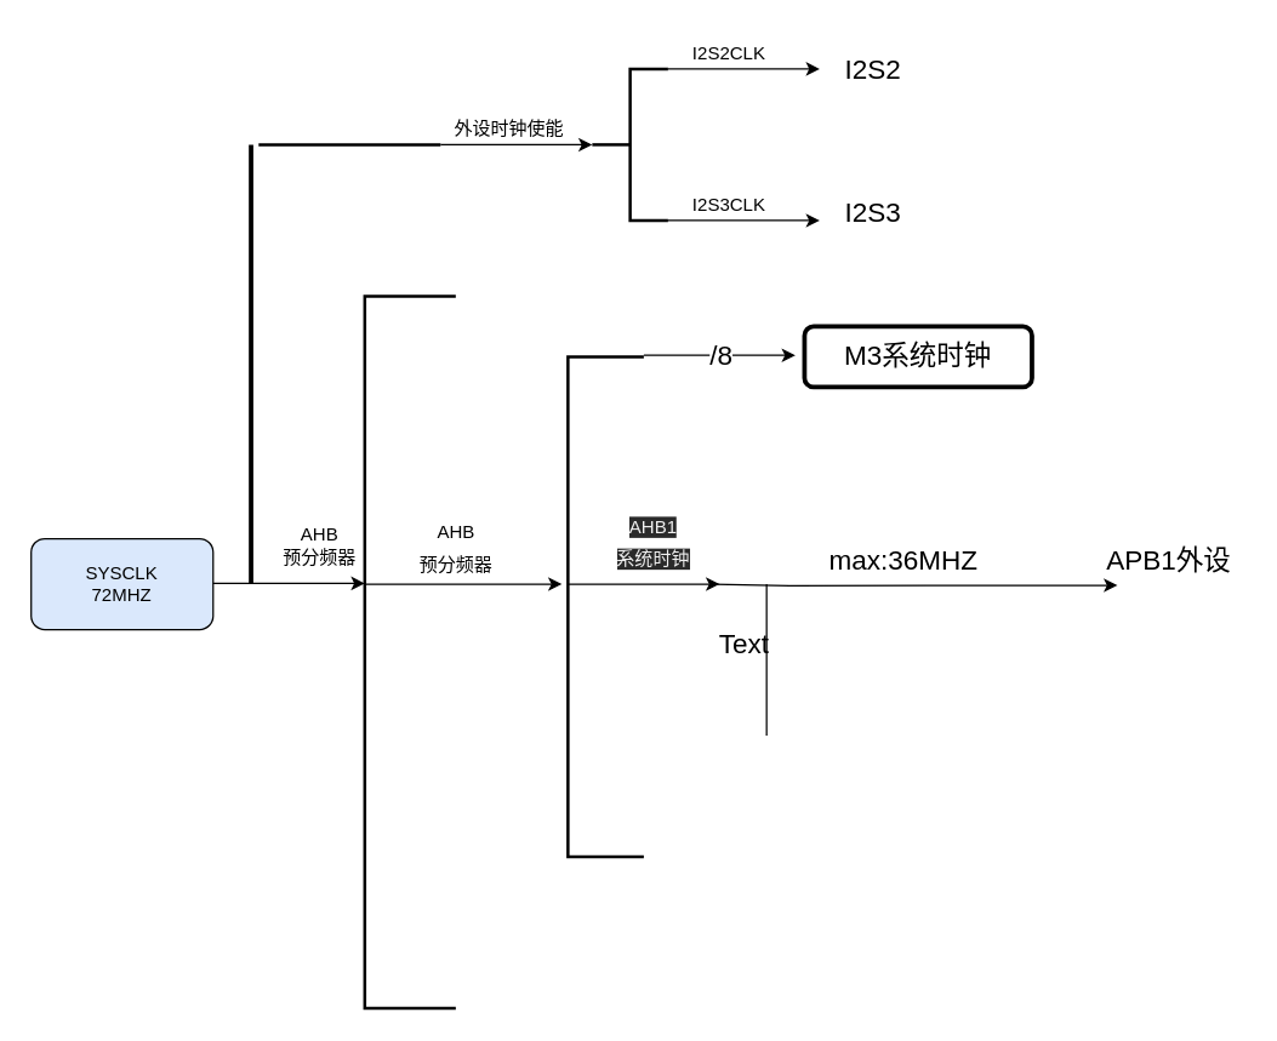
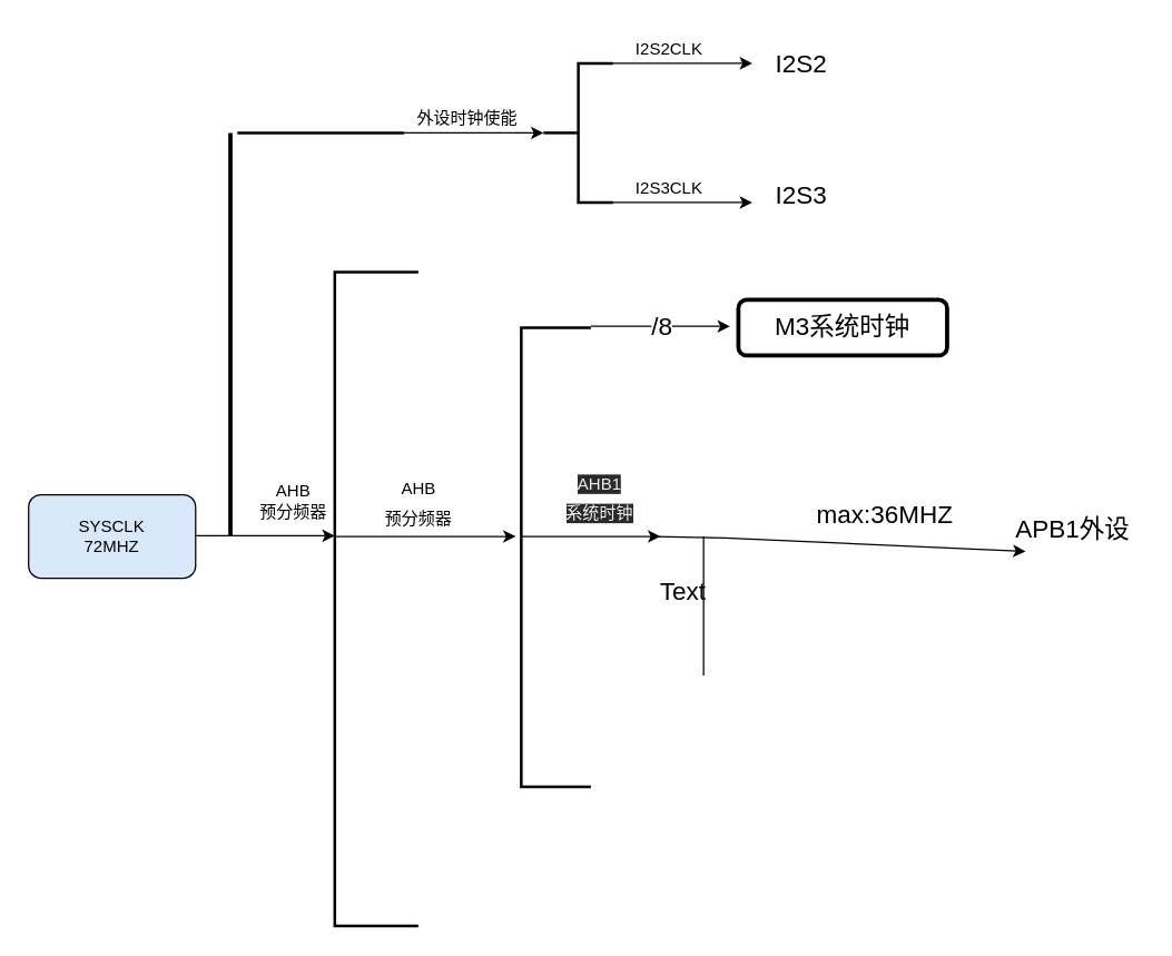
- <mxCell id="27" value="max:36MHZ" style="text;html=1;align=center;verticalAlign=middle;resizable=0;points=[];autosize=1;strokeColor=none;fillColor=none;fontSize=18;" vertex="1" parent="1"><mxGeometry x="540" y="355" width="110" height="30" as="geometry" /></mxCell>
+ <mxCell id="27" value="max:36MHZ" style="text;html=1;align=center;verticalAlign=middle;resizable=0;points=[];autosize=1;strokeColor=none;fillColor=none;fontSize=18;" vertex="1" parent="1"><mxGeometry x="580" y="355" width="110" height="30" as="geometry" /></mxCell>
- <mxCell id="26" value="APB1外设" style="text;html=1;align=center;verticalAlign=middle;resizable=0;points=[];autosize=1;strokeColor=none;fillColor=none;fontSize=18;" vertex="1" parent="1"><mxGeometry x="720" y="355" width="100" height="30" as="geometry" /></mxCell>
+ <mxCell id="26" value="APB1外设" style="text;html=1;align=center;verticalAlign=middle;resizable=0;points=[];autosize=1;strokeColor=none;fillColor=none;fontSize=18;" vertex="1" parent="1"><mxGeometry x="720" y="365" width="100" height="30" as="geometry" /></mxCell>
